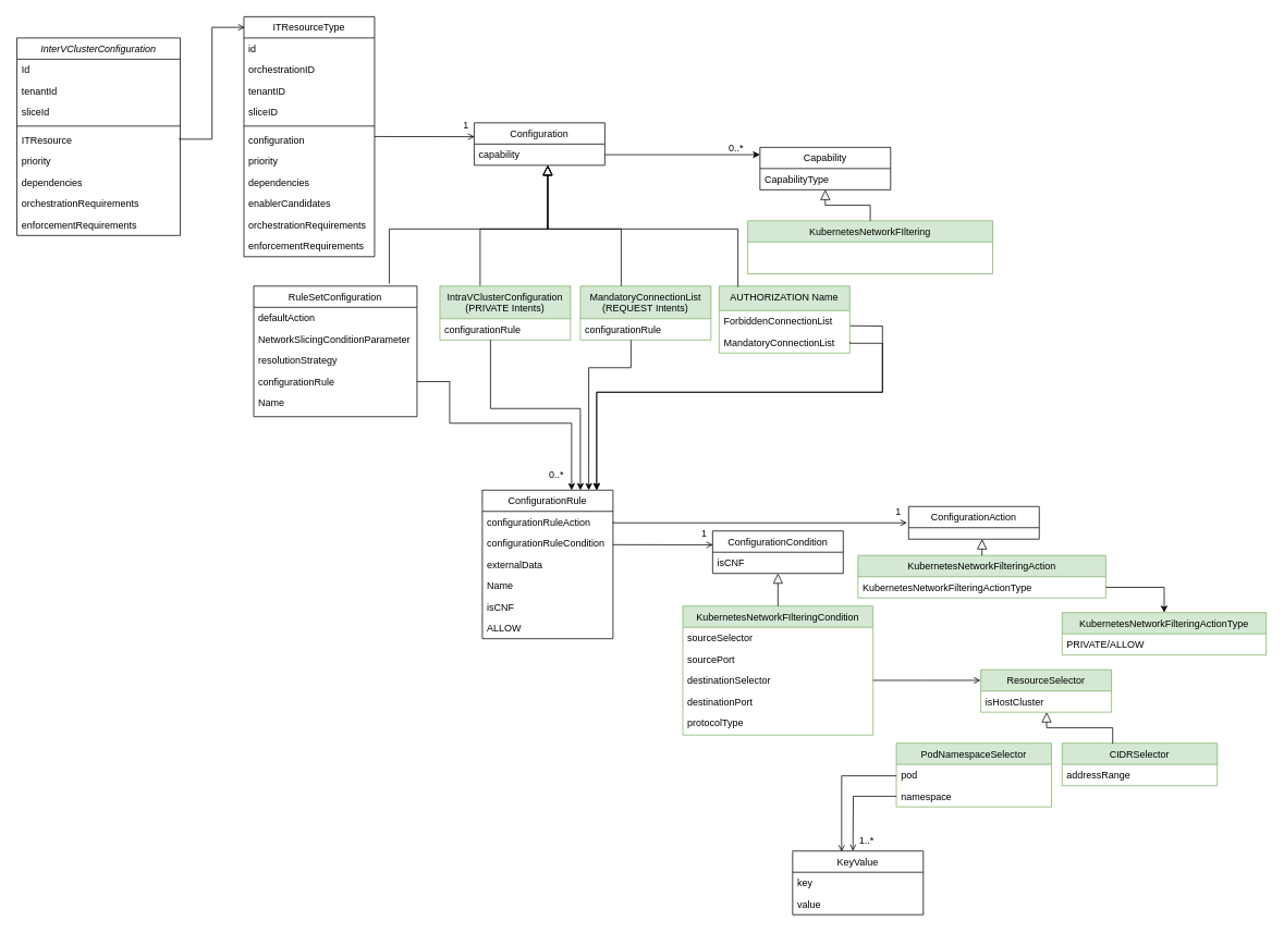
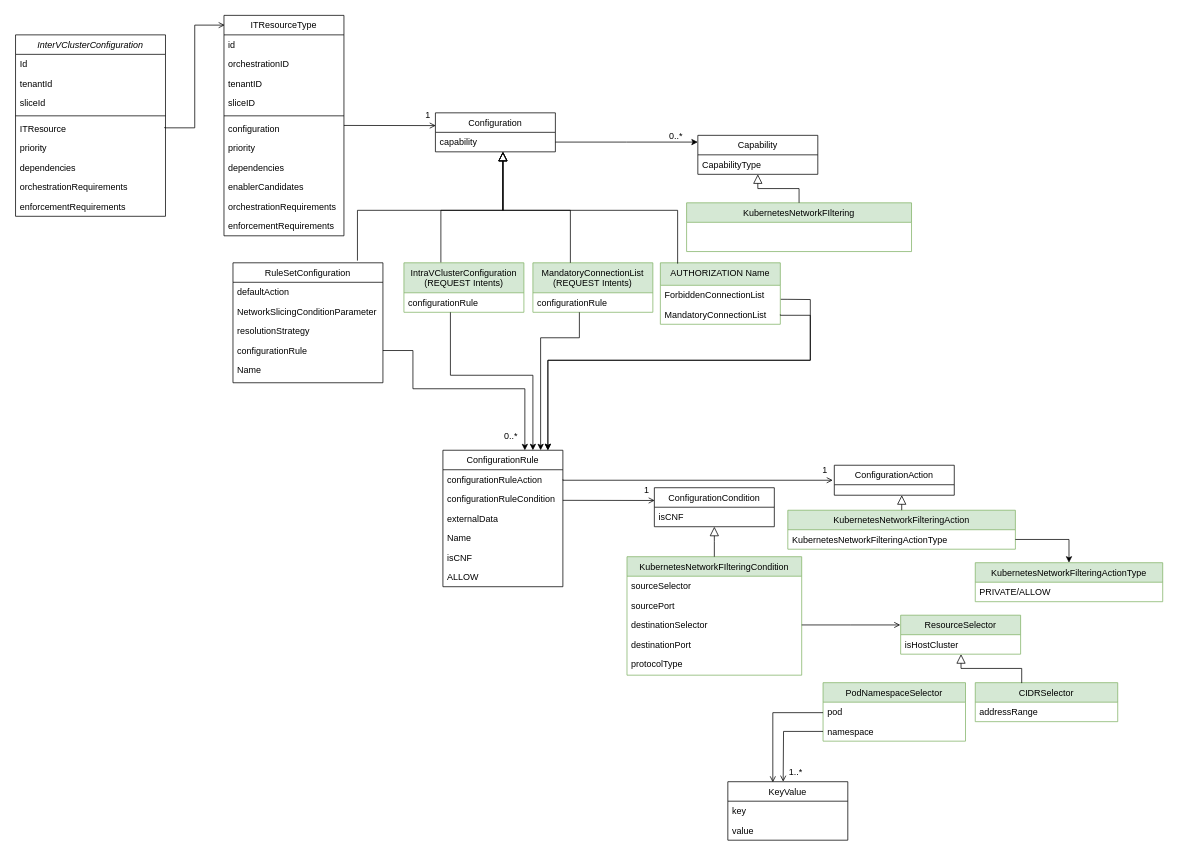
- <mxCell id="61" value="IntraVClusterConfiguration&#10;(PRIVATE Intents)&#10;" style="swimlane;fontStyle=0;align=center;verticalAlign=top;childLayout=stackLayout;horizontal=1;startSize=40;horizontalStack=0;resizeParent=1;resizeLast=0;collapsible=1;marginBottom=0;rounded=0;shadow=0;strokeWidth=1;fillColor=#d5e8d4;strokeColor=#82b366;" parent="1" vertex="1"><mxGeometry x="538" y="350" width="160" height="66" as="geometry"><mxRectangle x="340" y="380" width="170" height="26" as="alternateBounds" /></mxGeometry></mxCell>
+ <mxCell id="61" value="IntraVClusterConfiguration&#10;(REQUEST Intents)&#10;" style="swimlane;fontStyle=0;align=center;verticalAlign=top;childLayout=stackLayout;horizontal=1;startSize=40;horizontalStack=0;resizeParent=1;resizeLast=0;collapsible=1;marginBottom=0;rounded=0;shadow=0;strokeWidth=1;fillColor=#d5e8d4;strokeColor=#82b366;" parent="1" vertex="1"><mxGeometry x="538" y="350" width="160" height="66" as="geometry"><mxRectangle x="340" y="380" width="170" height="26" as="alternateBounds" /></mxGeometry></mxCell>
